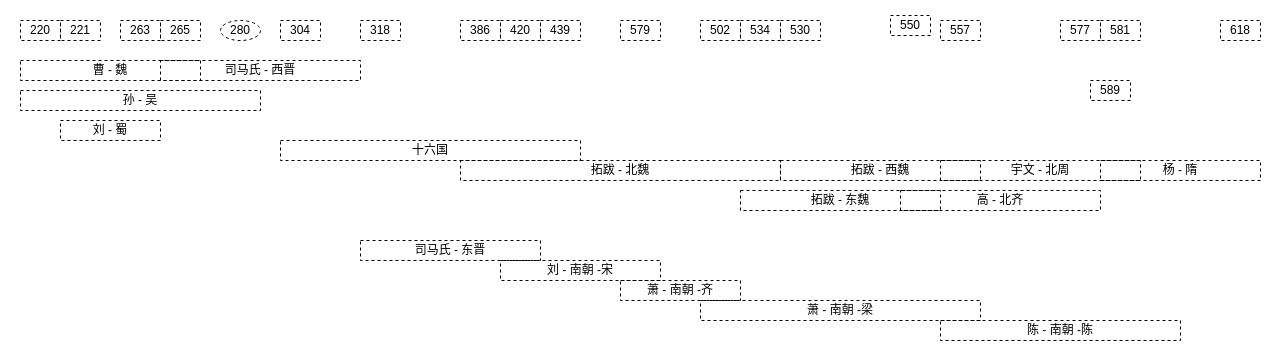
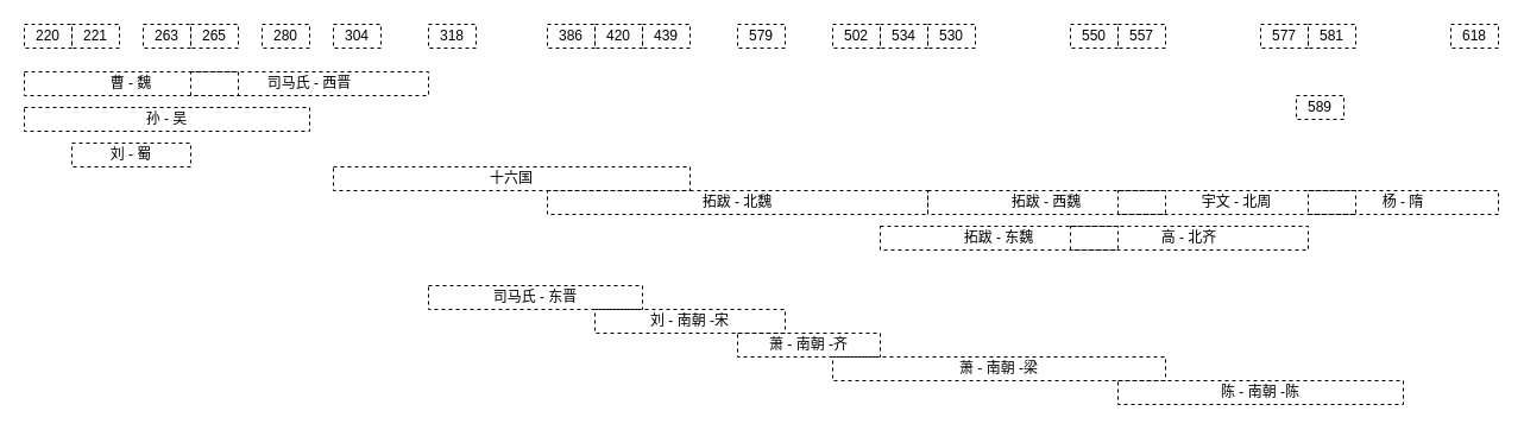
- <mxCell id="26" value="550" style="rounded=0;whiteSpace=wrap;html=1;dashed=1;fillColor=none;" parent="1" vertex="1"><mxGeometry x="890" y="15" width="40" height="20" as="geometry" /></mxCell>
+ <mxCell id="26" value="550" style="rounded=0;whiteSpace=wrap;html=1;dashed=1;fillColor=none;" parent="1" vertex="1"><mxGeometry x="900" y="20" width="40" height="20" as="geometry" /></mxCell>
- <mxCell id="6" value="280" style="ellipse;whiteSpace=wrap;html=1;dashed=1;fillColor=none;" parent="1" vertex="1"><mxGeometry x="220" y="20" width="40" height="20" as="geometry" /></mxCell>
+ <mxCell id="6" value="280" style="rounded=0;whiteSpace=wrap;html=1;dashed=1;fillColor=none;" parent="1" vertex="1"><mxGeometry x="220" y="20" width="40" height="20" as="geometry" /></mxCell>
